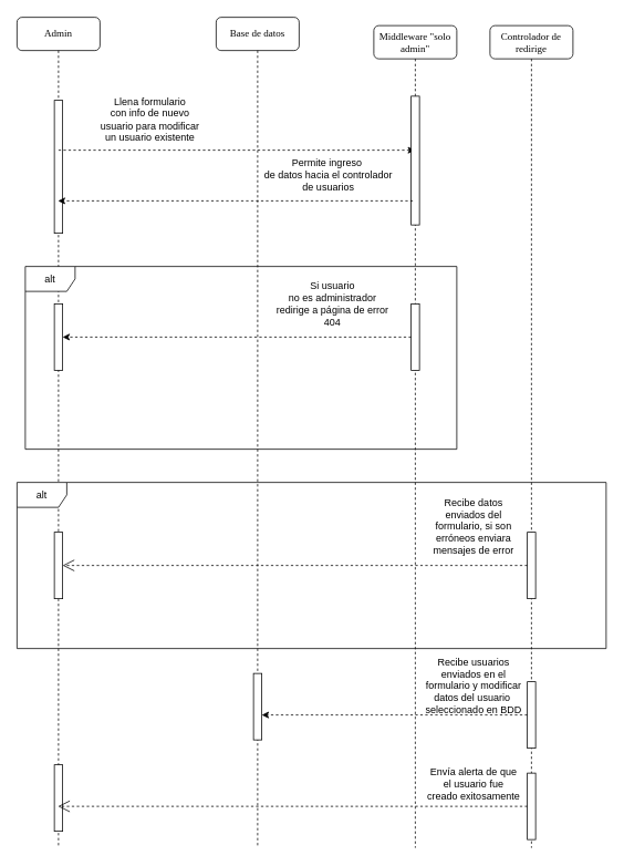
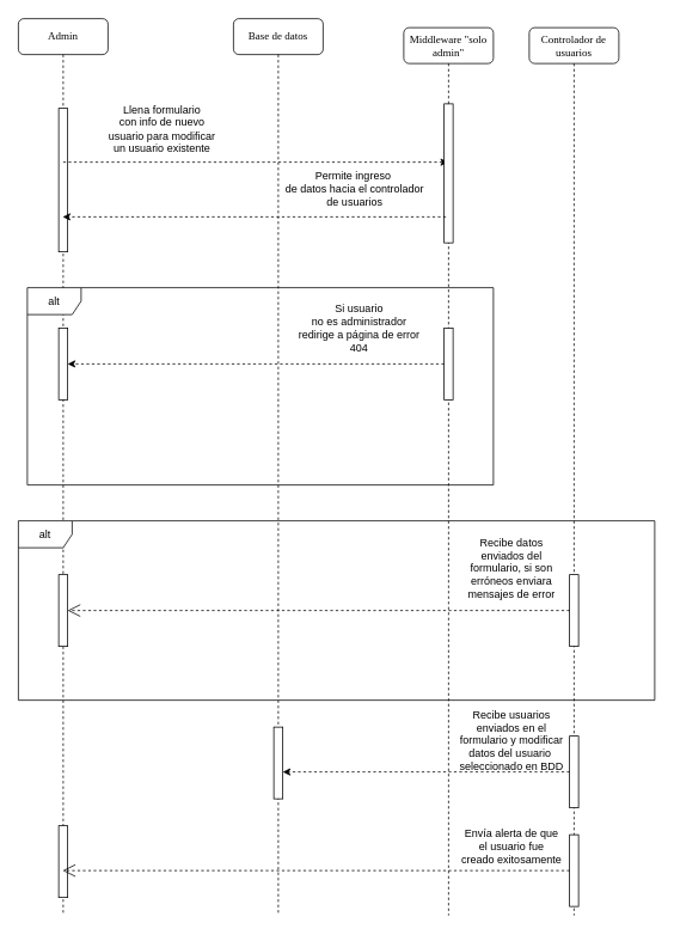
- <mxCell id="9" value="Controlador de redirige" style="shape=umlLifeline;perimeter=lifelinePerimeter;whiteSpace=wrap;html=1;container=1;collapsible=0;recursiveResize=0;outlineConnect=0;rounded=1;shadow=0;comic=0;labelBackgroundColor=none;strokeWidth=1;fontFamily=Verdana;fontSize=12;align=center;" parent="1" vertex="1"><mxGeometry x="590" y="30" width="100" height="990" as="geometry" /></mxCell>
+ <mxCell id="9" value="Controlador de usuarios" style="shape=umlLifeline;perimeter=lifelinePerimeter;whiteSpace=wrap;html=1;container=1;collapsible=0;recursiveResize=0;outlineConnect=0;rounded=1;shadow=0;comic=0;labelBackgroundColor=none;strokeWidth=1;fontFamily=Verdana;fontSize=12;align=center;" parent="1" vertex="1"><mxGeometry x="590" y="30" width="100" height="990" as="geometry" /></mxCell>
